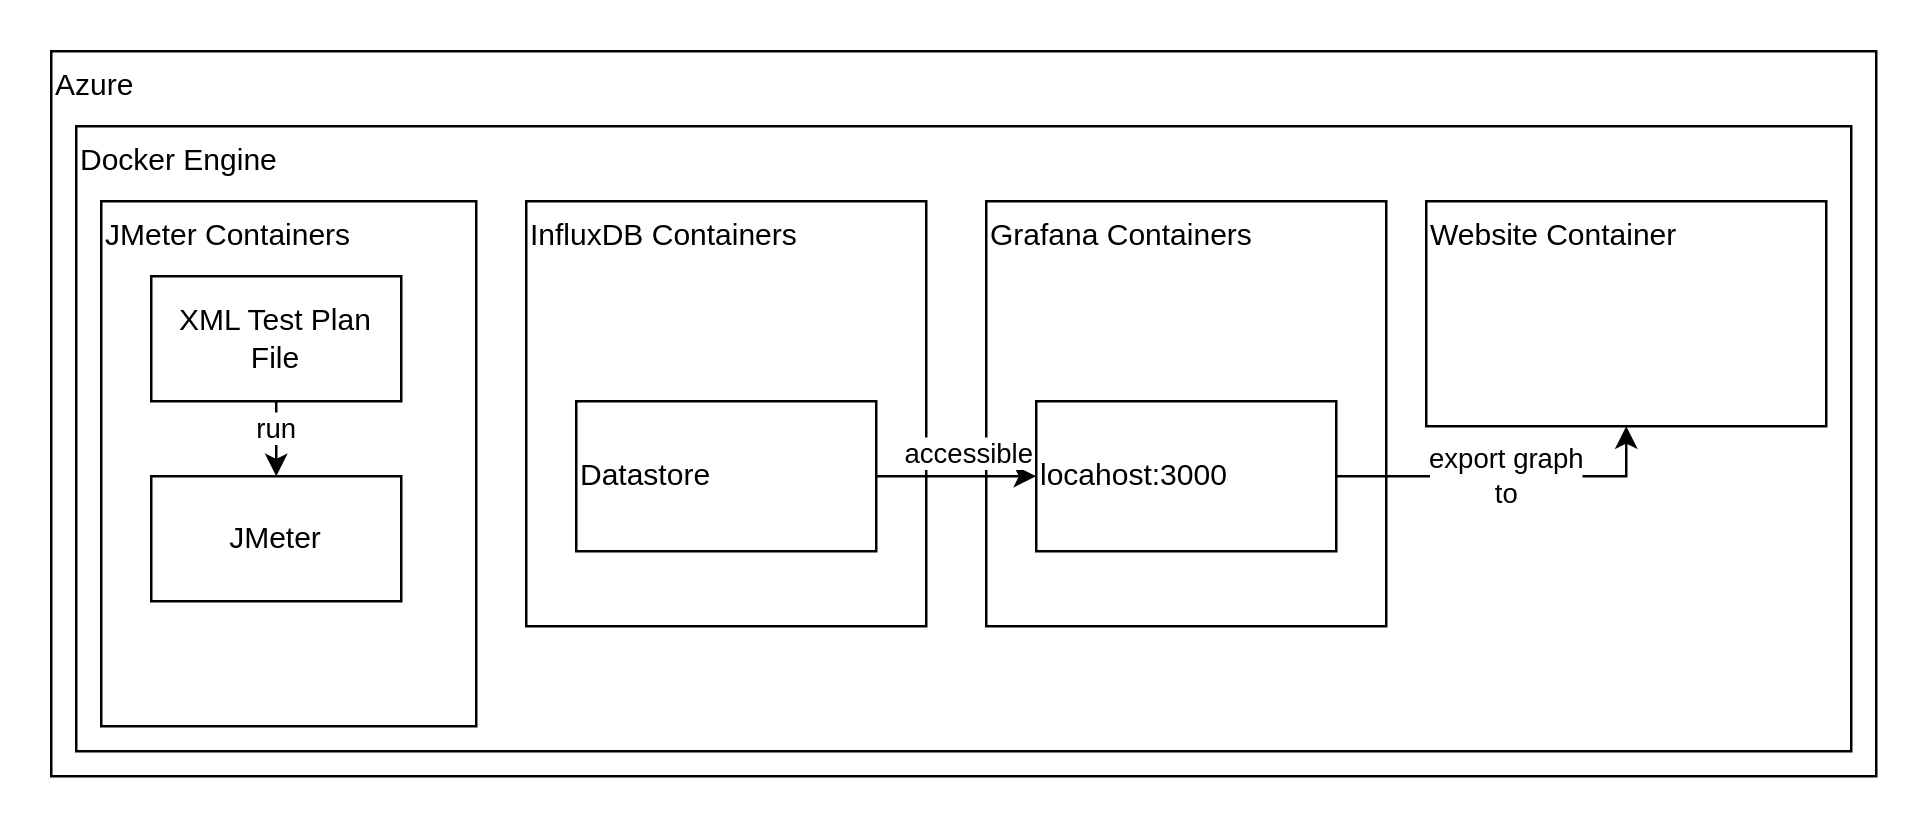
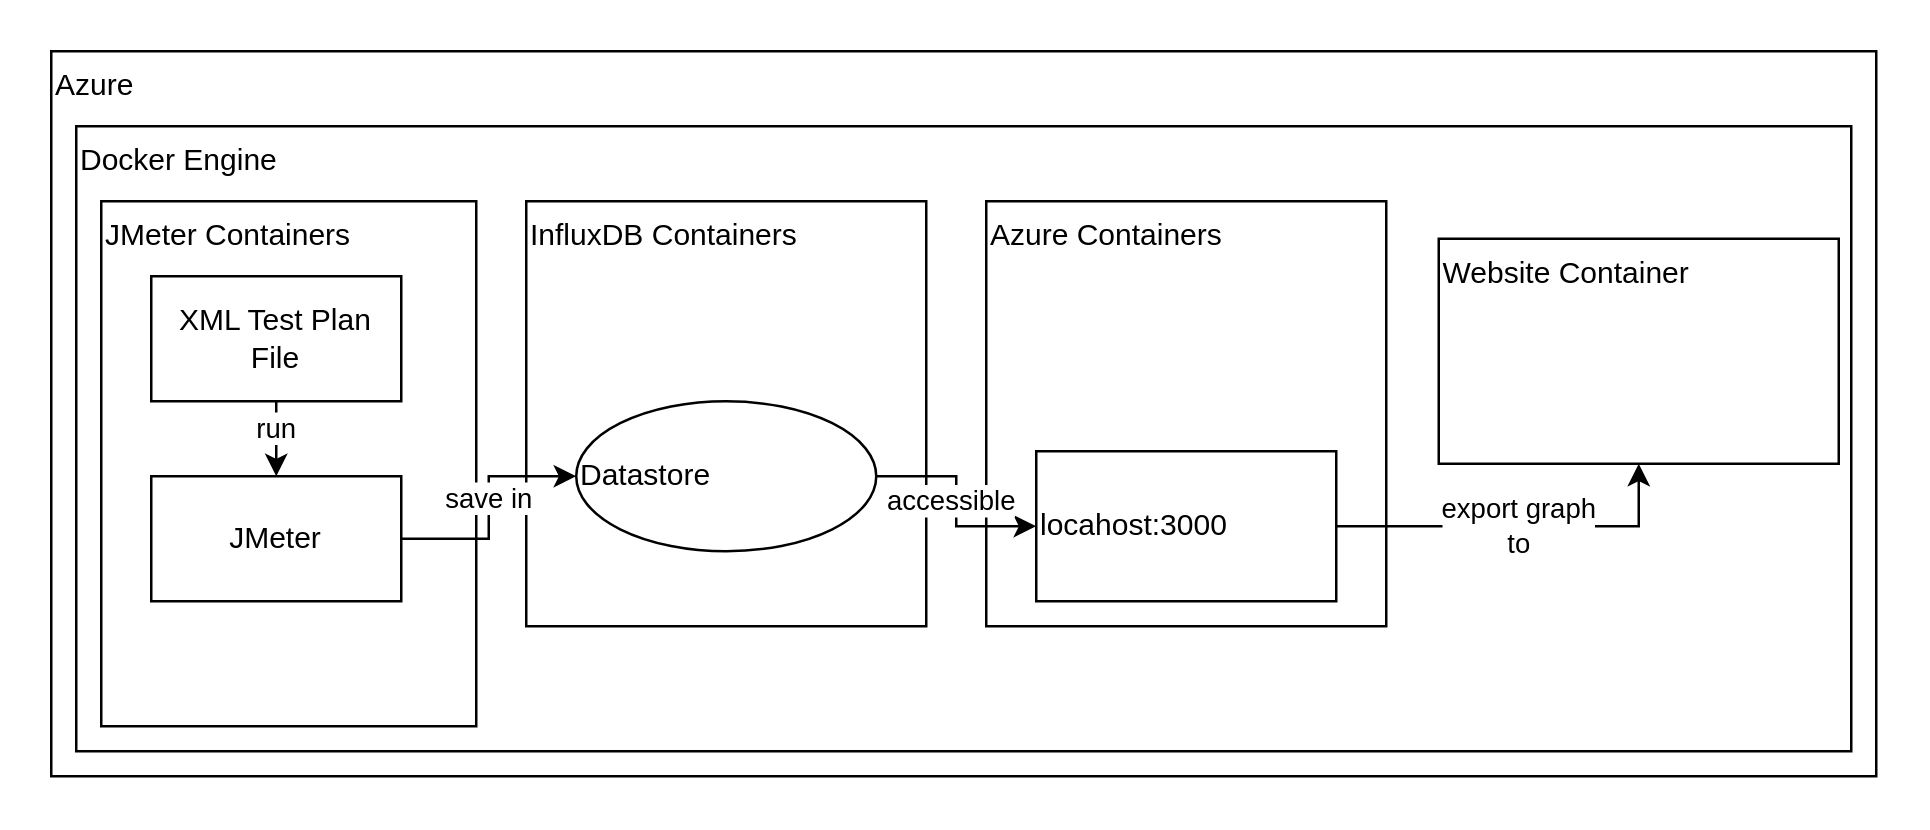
- <mxCell id="6" value="Grafana Containers" style="rounded=0;whiteSpace=wrap;html=1;align=left;verticalAlign=top;" vertex="1" parent="1"><mxGeometry x="394" y="80" width="160" height="170" as="geometry" /></mxCell>
+ <mxCell id="6" value="Azure Containers" style="rounded=0;whiteSpace=wrap;html=1;align=left;verticalAlign=top;" vertex="1" parent="1"><mxGeometry x="394" y="80" width="160" height="170" as="geometry" /></mxCell>
- <mxCell id="16" value="Website Container" style="rounded=0;whiteSpace=wrap;html=1;align=left;verticalAlign=top;" vertex="1" parent="1"><mxGeometry x="570" y="80" width="160" height="90" as="geometry" /></mxCell>
+ <mxCell id="16" value="Website Container" style="rounded=0;whiteSpace=wrap;html=1;align=left;verticalAlign=top;" vertex="1" parent="1"><mxGeometry x="575" y="95" width="160" height="90" as="geometry" /></mxCell>
- <mxCell id="14" value="Datastore" style="rounded=0;whiteSpace=wrap;html=1;align=left;" vertex="1" parent="1"><mxGeometry x="230" y="160" width="120" height="60" as="geometry" /></mxCell>
+ <mxCell id="14" value="Datastore" style="ellipse;whiteSpace=wrap;html=1;align=left;" vertex="1" parent="1"><mxGeometry x="230" y="160" width="120" height="60" as="geometry" /></mxCell>
- <mxCell id="15" value="locahost:3000" style="rounded=0;whiteSpace=wrap;html=1;align=left;" vertex="1" parent="1"><mxGeometry x="414" y="160" width="120" height="60" as="geometry" /></mxCell>
+ <mxCell id="15" value="locahost:3000" style="rounded=0;whiteSpace=wrap;html=1;align=left;" vertex="1" parent="1"><mxGeometry x="414" y="180" width="120" height="60" as="geometry" /></mxCell>
+ <mxCell id="7" value="save in" style="edgeStyle=orthogonalEdgeStyle;rounded=0;orthogonalLoop=1;jettySize=auto;html=1;entryX=0;entryY=0.5;entryDx=0;entryDy=0;" edge="1" parent="1" source="8" target="14"><mxGeometry x="0.084" relative="1" as="geometry"><mxPoint as="offset" /></mxGeometry></mxCell>
